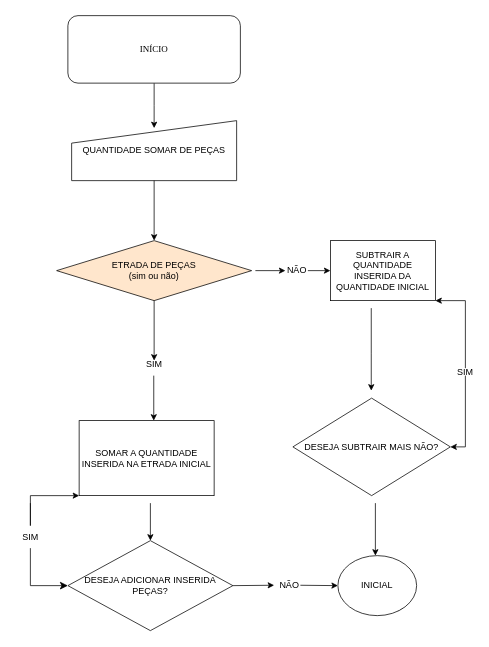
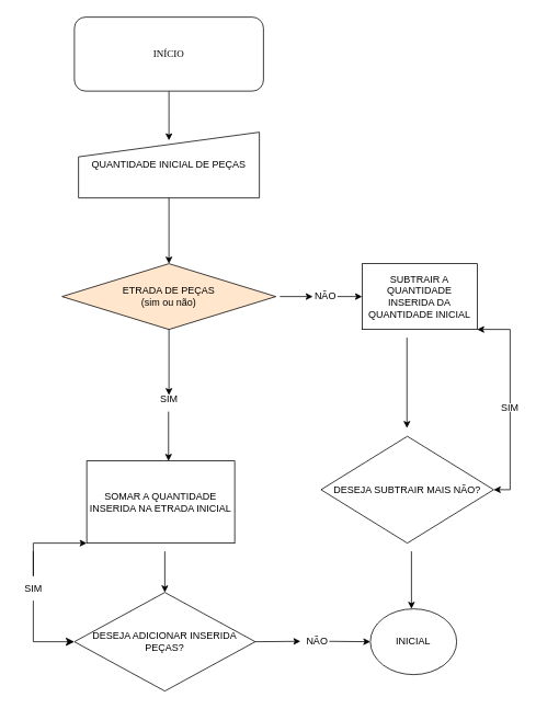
- <mxCell id="4" value="&lt;font style=&quot;vertical-align: inherit;&quot;&gt;&lt;font style=&quot;vertical-align: inherit;&quot;&gt;QUANTIDADE SOMAR DE PEÇAS&lt;/font&gt;&lt;/font&gt;" style="shape=manualInput;whiteSpace=wrap;html=1;fillColor=none;" vertex="1" parent="1"><mxGeometry x="95" y="160" width="220" height="80" as="geometry" /></mxCell>
+ <mxCell id="4" value="&lt;font style=&quot;vertical-align: inherit;&quot;&gt;&lt;font style=&quot;vertical-align: inherit;&quot;&gt;QUANTIDADE INICIAL DE PEÇAS&lt;/font&gt;&lt;/font&gt;" style="shape=manualInput;whiteSpace=wrap;html=1;fillColor=none;" vertex="1" parent="1"><mxGeometry x="95" y="160" width="220" height="80" as="geometry" /></mxCell>
